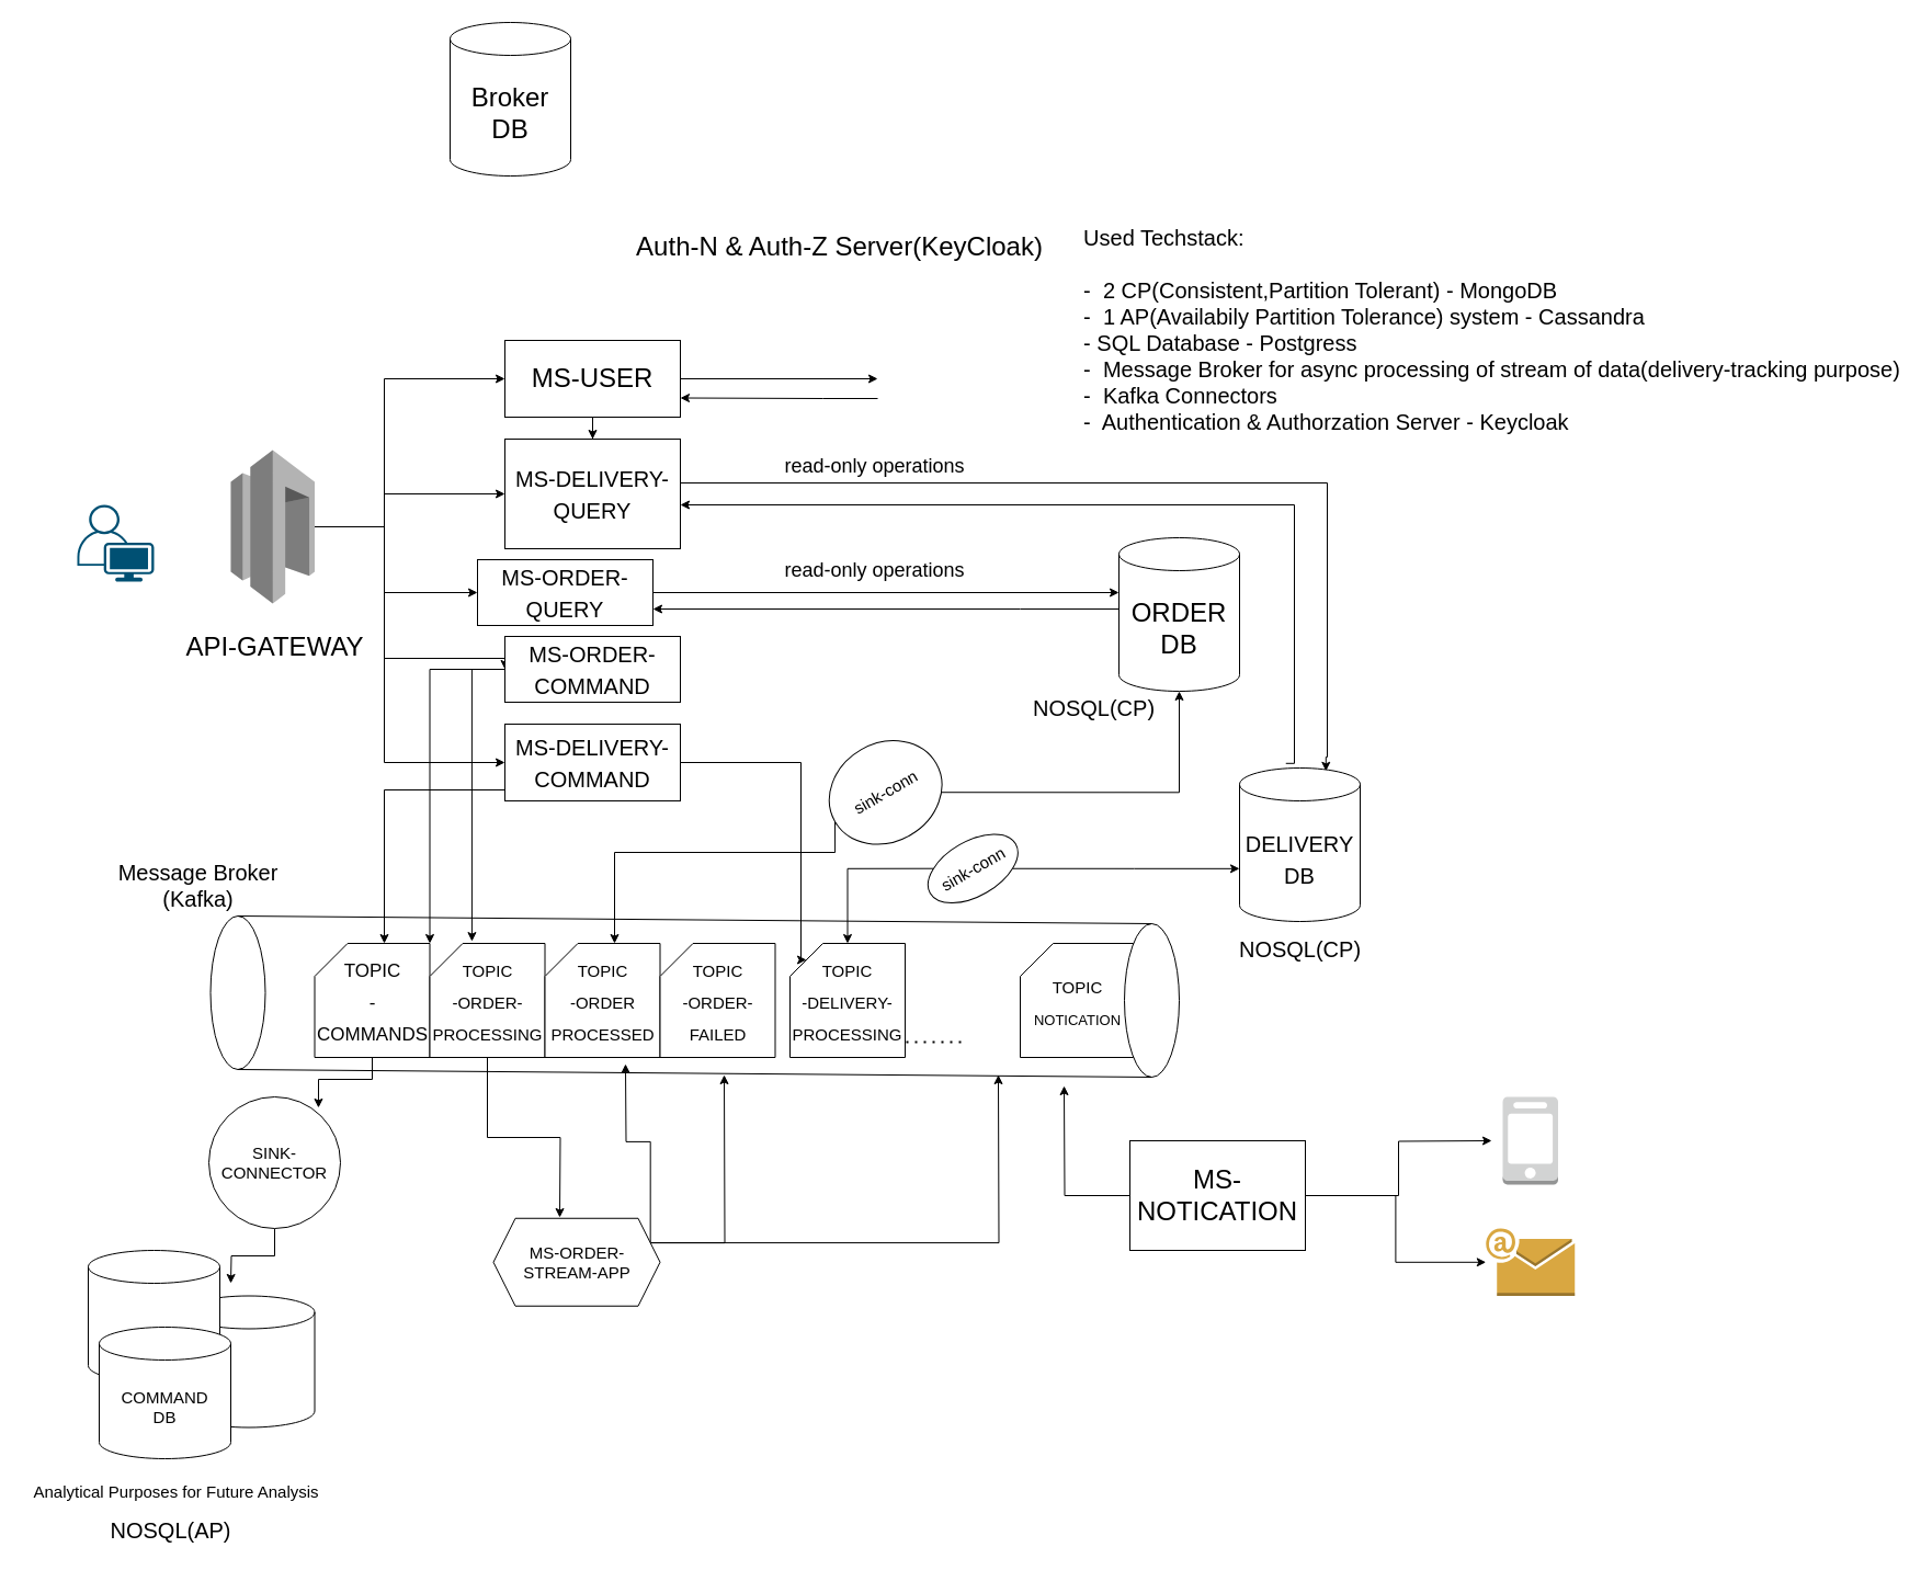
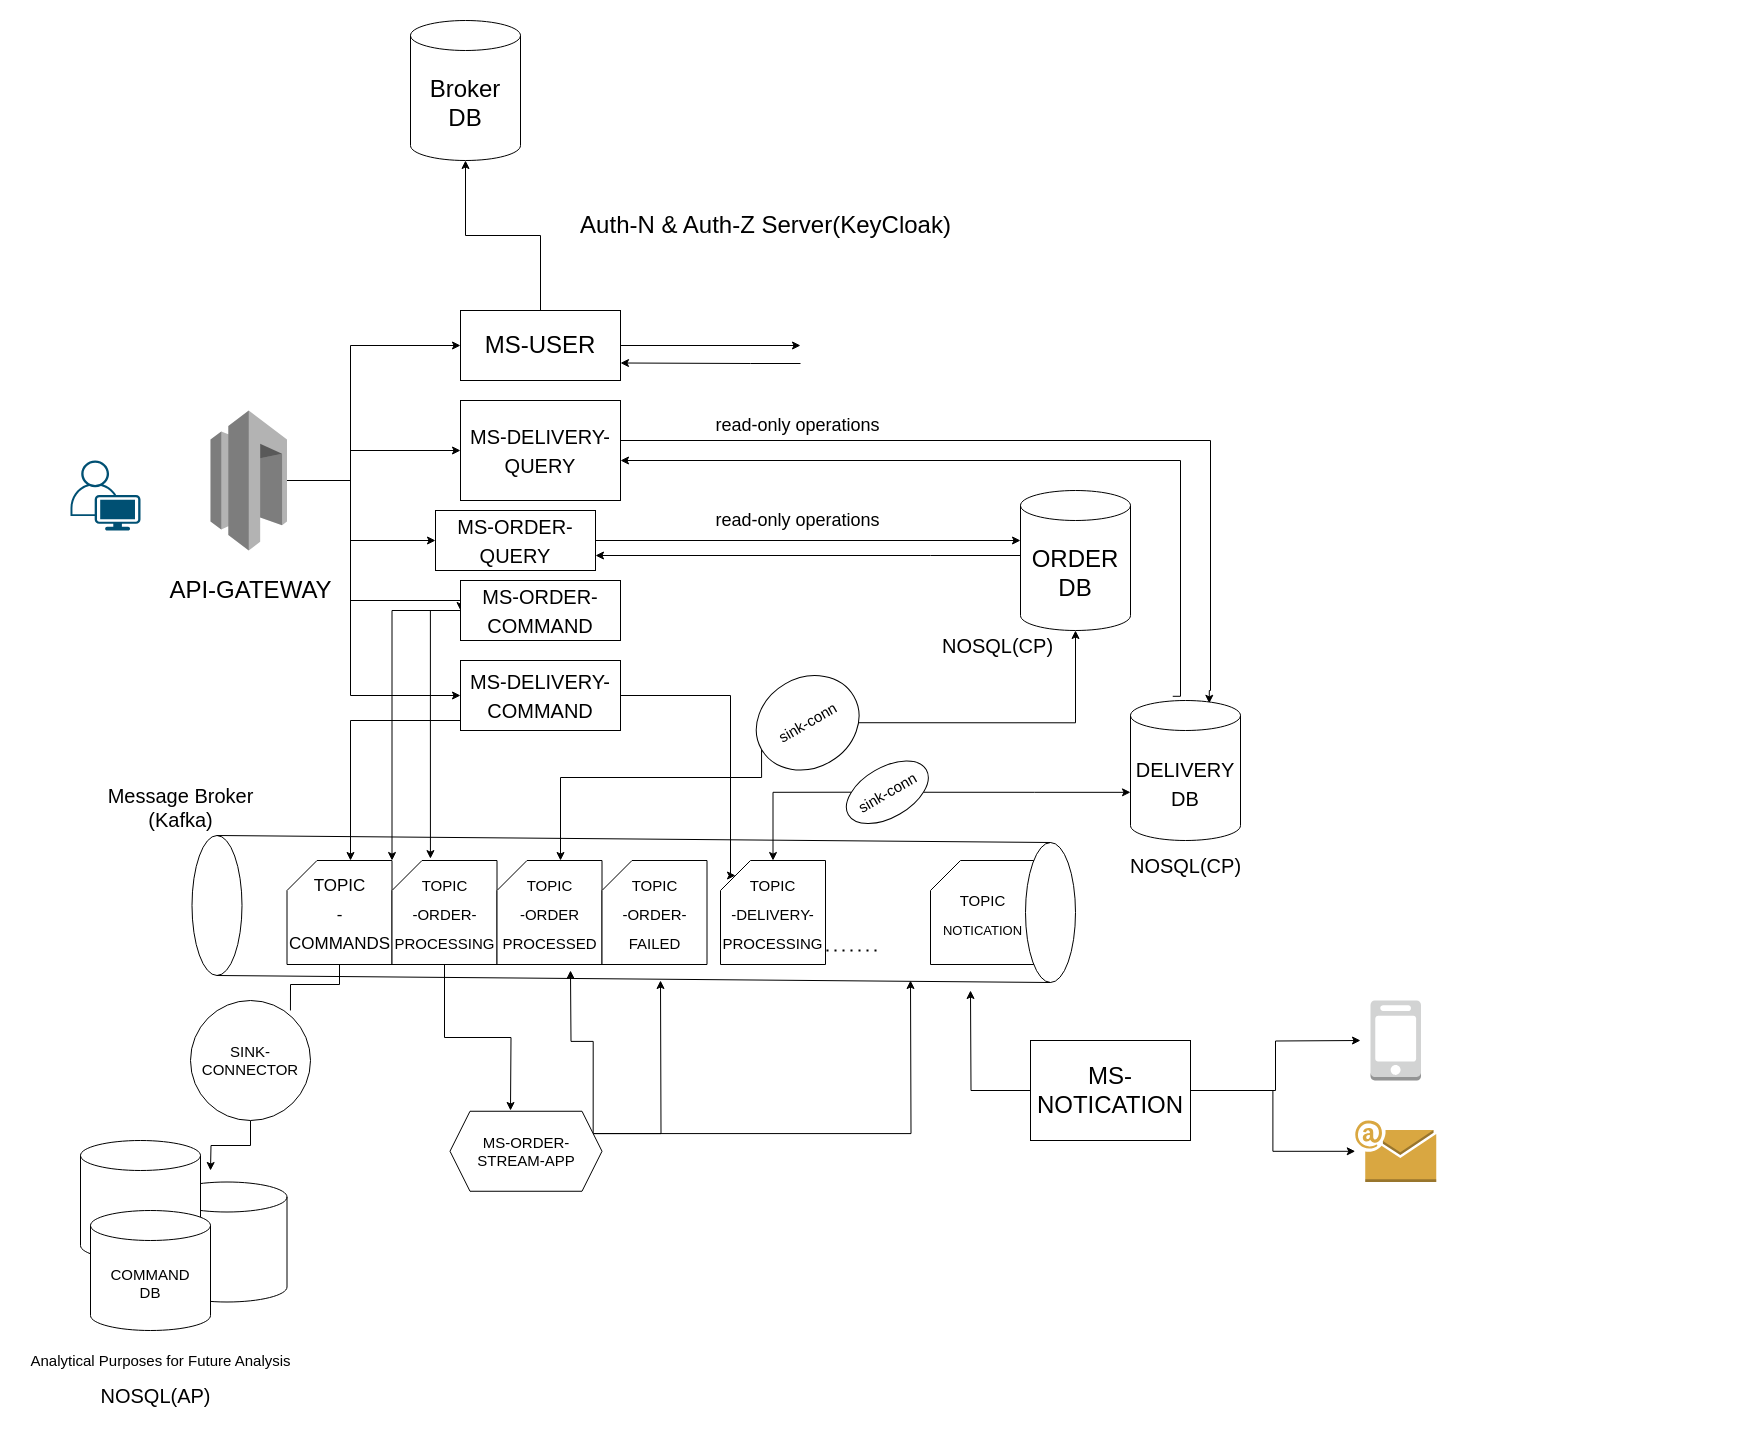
- <mxCell id="58" value="&lt;div style=&quot;text-align: left ; font-size: 20px&quot;&gt;&lt;font style=&quot;font-size: 20px&quot;&gt;Used Techstack:&lt;/font&gt;&lt;/div&gt;&lt;div style=&quot;text-align: left ; font-size: 20px&quot;&gt;&lt;font style=&quot;font-size: 20px&quot;&gt;&lt;br&gt;&lt;/font&gt;&lt;/div&gt;&lt;div style=&quot;text-align: left ; font-size: 20px&quot;&gt;&lt;span&gt;&lt;font style=&quot;font-size: 20px&quot;&gt;-&amp;nbsp; 2 CP(Consistent,Partition Tolerant) - MongoDB&lt;/font&gt;&lt;/span&gt;&lt;/div&gt;&lt;div style=&quot;text-align: left ; font-size: 20px&quot;&gt;&lt;span&gt;&lt;font style=&quot;font-size: 20px&quot;&gt;-&amp;nbsp; 1 AP(Availabily Partition Tolerance) system - Cassandra&lt;/font&gt;&lt;/span&gt;&lt;/div&gt;&lt;div style=&quot;text-align: left ; font-size: 20px&quot;&gt;&lt;span&gt;&lt;font style=&quot;font-size: 20px&quot;&gt;- SQL Database - Postgress&lt;/font&gt;&lt;/span&gt;&lt;/div&gt;&lt;div style=&quot;text-align: left ; font-size: 20px&quot;&gt;&lt;font style=&quot;font-size: 20px&quot;&gt;&lt;span&gt;-&amp;nbsp; Message Broker for async processing of stream of data(delivery-tracking purpose&lt;/span&gt;&lt;span&gt;)&lt;/span&gt;&lt;/font&gt;&lt;/div&gt;&lt;div style=&quot;text-align: left ; font-size: 20px&quot;&gt;&lt;span&gt;&lt;font style=&quot;font-size: 20px&quot;&gt;-&amp;nbsp; Kafka Connectors&lt;/font&gt;&lt;/span&gt;&lt;/div&gt;&lt;div style=&quot;text-align: left ; font-size: 20px&quot;&gt;&lt;font style=&quot;font-size: 20px&quot;&gt;-&amp;nbsp; Authentication &amp;amp; Authorzation Server - Keycloak&lt;/font&gt;&lt;/div&gt;" style="text;html=1;align=center;verticalAlign=middle;resizable=0;points=[];autosize=1;strokeColor=none;fillColor=none;fontSize=18;" parent="1" vertex="1"><mxGeometry x="980" y="210" width="760" height="180" as="geometry" /></mxCell>
- <mxCell id="13" style="edgeStyle=orthogonalEdgeStyle;rounded=0;orthogonalLoop=1;jettySize=auto;html=1;fontSize=15;" parent="1" source="15" edge="1" target="18"><mxGeometry relative="1" as="geometry"><mxPoint x="470" y="240" as="targetPoint" /></mxGeometry></mxCell>
+ <mxCell id="13" style="edgeStyle=orthogonalEdgeStyle;rounded=0;orthogonalLoop=1;jettySize=auto;html=1;fontSize=15;entryX=0.5;entryY=1;entryDx=0;entryDy=0;entryPerimeter=0;" parent="1" source="15" edge="1" target="16"><mxGeometry relative="1" as="geometry"><mxPoint x="470" y="240" as="targetPoint" /></mxGeometry></mxCell>
- <mxCell id="26" style="edgeStyle=orthogonalEdgeStyle;rounded=0;orthogonalLoop=1;jettySize=auto;html=1;entryX=0.833;entryY=0.083;entryDx=0;entryDy=0;entryPerimeter=0;fontSize=15;" parent="1" source="27" target="44" edge="1"><mxGeometry relative="1" as="geometry" /></mxCell>
+ <mxCell id="26" style="edgeStyle=orthogonalEdgeStyle;rounded=0;orthogonalLoop=1;jettySize=auto;html=1;entryX=0.833;entryY=0.083;entryDx=0;entryDy=0;entryPerimeter=0;fontSize=15;endArrow=none;" parent="1" source="27" target="44" edge="1"><mxGeometry relative="1" as="geometry" /></mxCell>
